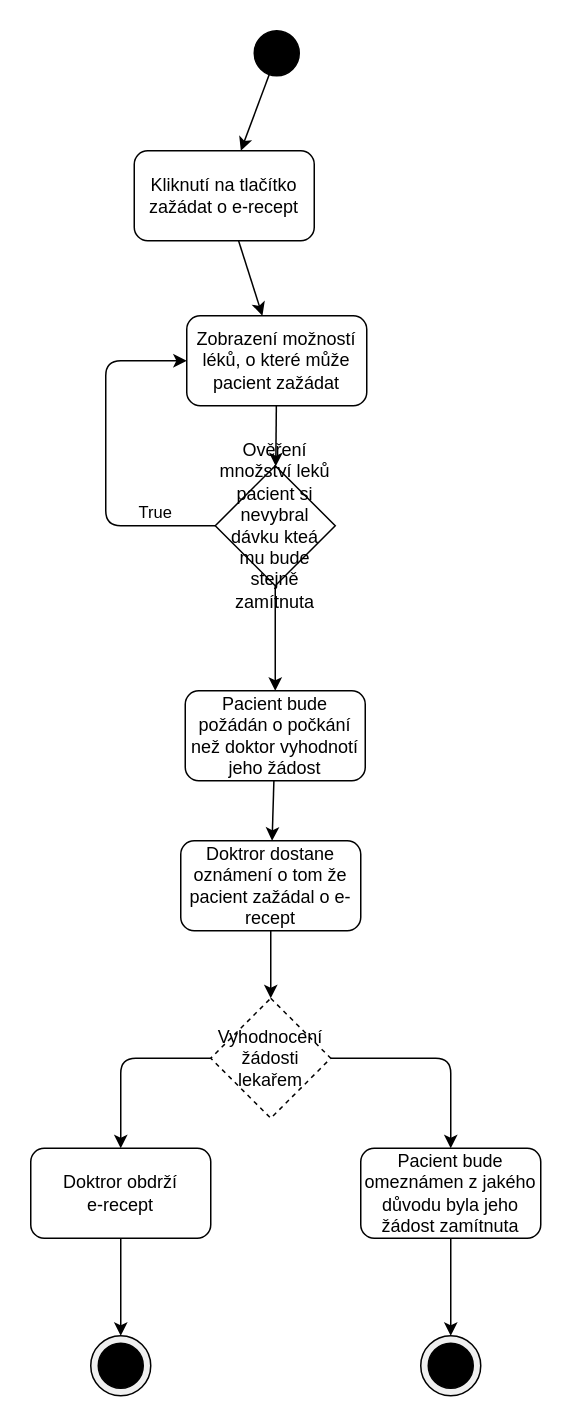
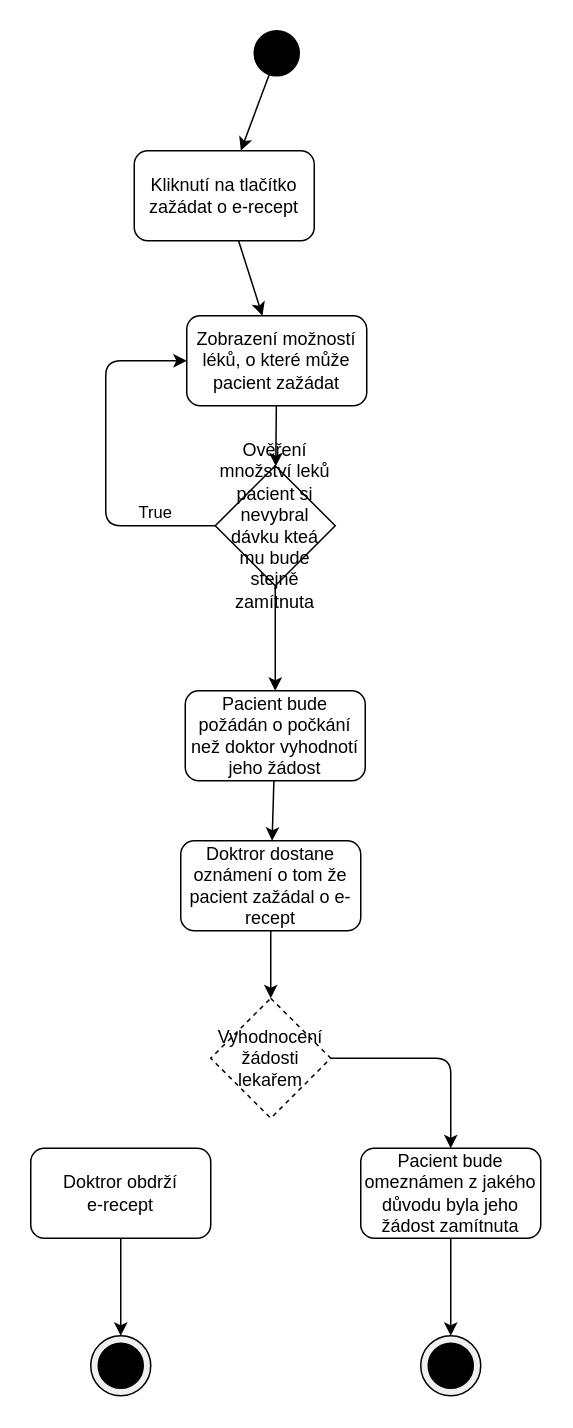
- <mxCell id="15" style="edgeStyle=none;html=1;exitX=0;exitY=0.5;exitDx=0;exitDy=0;entryX=0.5;entryY=0;entryDx=0;entryDy=0;" edge="1" parent="1" source="16" target="20"><mxGeometry relative="1" as="geometry"><Array as="points"><mxPoint x="80" y="705" /></Array></mxGeometry></mxCell>
